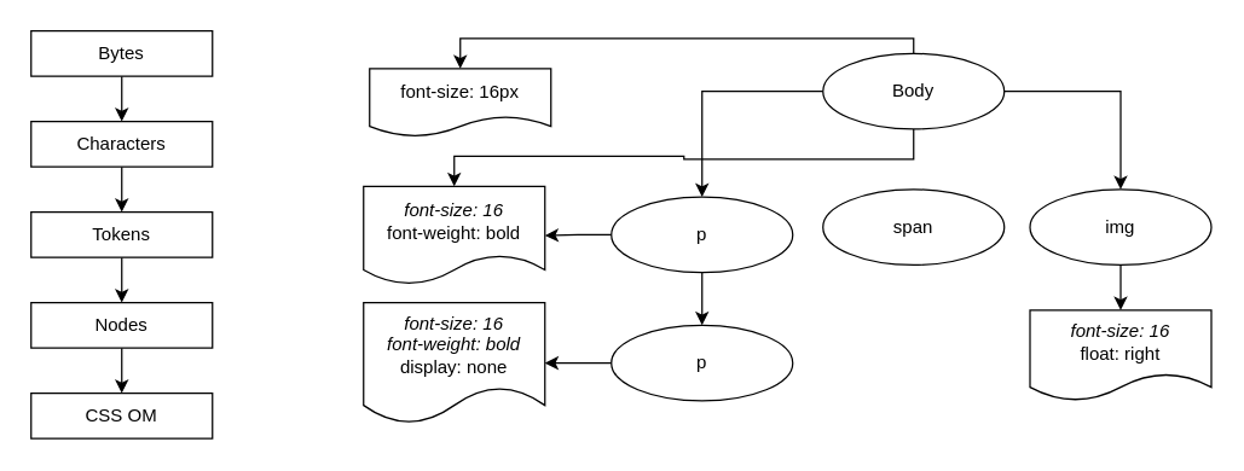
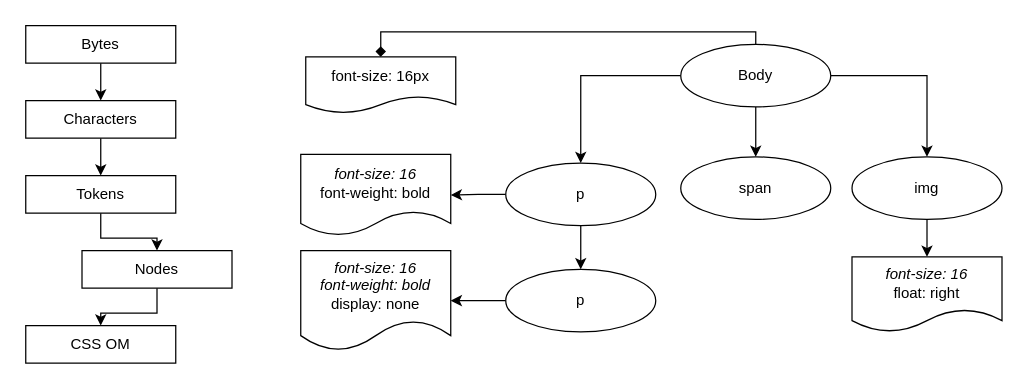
- <mxCell id="5" style="edgeStyle=orthogonalEdgeStyle;rounded=0;orthogonalLoop=1;jettySize=auto;html=1;entryX=0.5;entryY=0;entryDx=0;entryDy=0;" edge="1" parent="1" source="6" target="18"><mxGeometry relative="1" as="geometry"><Array as="points"><mxPoint x="604" y="25" /><mxPoint x="304" y="25" /></Array></mxGeometry></mxCell>
+ <mxCell id="5" style="edgeStyle=orthogonalEdgeStyle;rounded=0;orthogonalLoop=1;jettySize=auto;html=1;entryX=0.5;entryY=0;entryDx=0;entryDy=0;endArrow=diamond;" edge="1" parent="1" source="6" target="18"><mxGeometry relative="1" as="geometry"><Array as="points"><mxPoint x="604" y="25" /><mxPoint x="304" y="25" /></Array></mxGeometry></mxCell>
- <mxCell id="2" style="edgeStyle=orthogonalEdgeStyle;rounded=0;orthogonalLoop=1;jettySize=auto;html=1;exitX=0.5;exitY=1;exitDx=0;exitDy=0;" edge="1" parent="1" source="6" target="15"><mxGeometry relative="1" as="geometry" /></mxCell>
+ <mxCell id="2" style="edgeStyle=orthogonalEdgeStyle;rounded=0;orthogonalLoop=1;jettySize=auto;html=1;exitX=0.5;exitY=1;exitDx=0;exitDy=0;entryX=0.5;entryY=0;entryDx=0;entryDy=0;" edge="1" parent="1" source="6" target="10"><mxGeometry relative="1" as="geometry" /></mxCell>
- <mxCell id="26" value="Nodes" style="rounded=0;whiteSpace=wrap;html=1;" vertex="1" parent="1"><mxGeometry x="20" y="200" width="120" height="30" as="geometry" /></mxCell>
+ <mxCell id="26" value="Nodes" style="rounded=0;whiteSpace=wrap;html=1;" vertex="1" parent="1"><mxGeometry x="65" y="200" width="120" height="30" as="geometry" /></mxCell>
